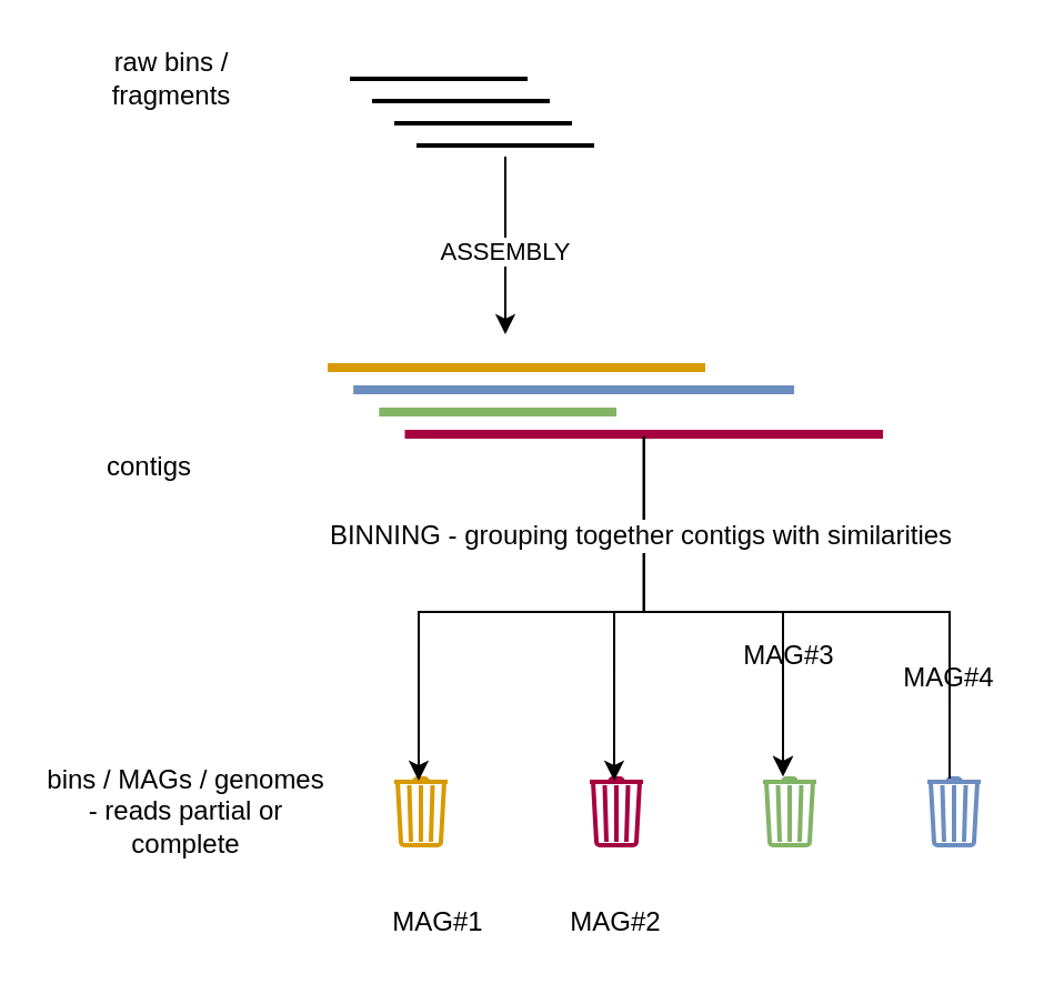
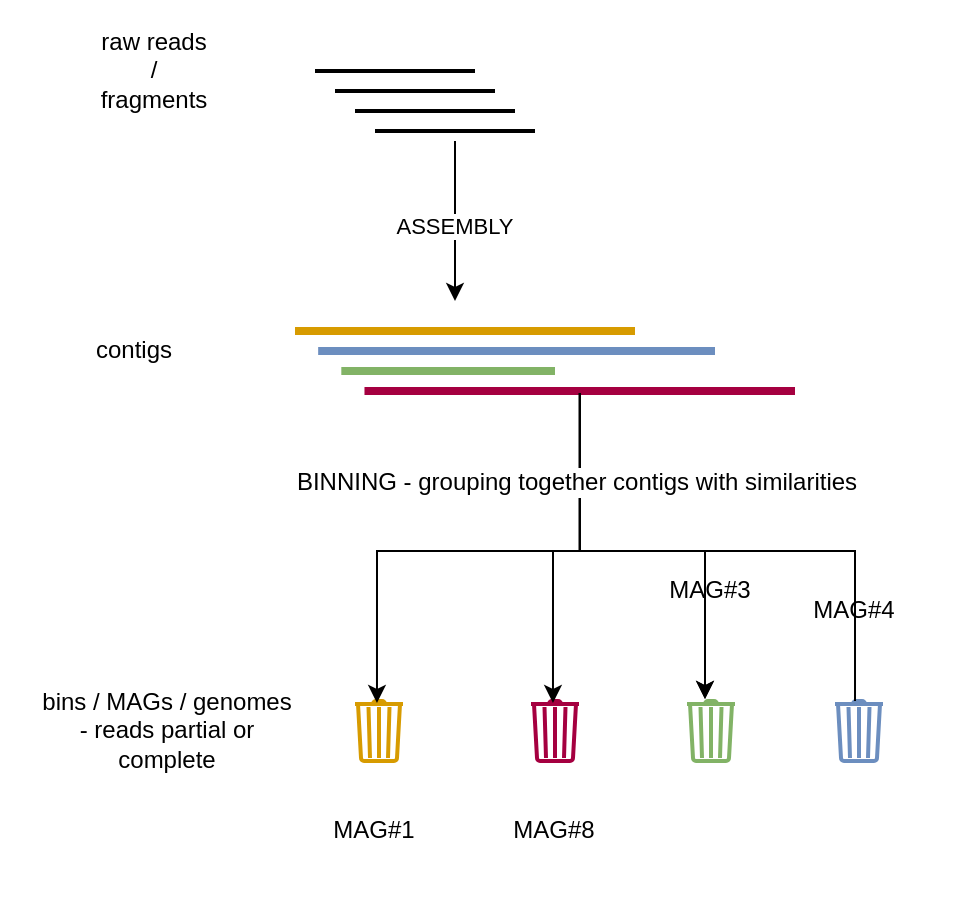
- <mxCell id="8" value="&lt;div&gt;raw bins / fragments&lt;/div&gt;" style="text;strokeColor=none;align=center;fillColor=none;html=1;verticalAlign=middle;whiteSpace=wrap;rounded=0;" vertex="1" parent="1"><mxGeometry x="47" y="20" width="60" height="30" as="geometry" /></mxCell>
+ <mxCell id="8" value="&lt;div&gt;raw reads / fragments&lt;/div&gt;" style="text;strokeColor=none;align=center;fillColor=none;html=1;verticalAlign=middle;whiteSpace=wrap;rounded=0;" vertex="1" parent="1"><mxGeometry x="47" y="20" width="60" height="30" as="geometry" /></mxCell>
- <mxCell id="9" value="&lt;div&gt;contigs&lt;/div&gt;" style="text;strokeColor=none;align=center;fillColor=none;html=1;verticalAlign=middle;whiteSpace=wrap;rounded=0;" vertex="1" parent="1"><mxGeometry x="37" y="195" width="60" height="30" as="geometry" /></mxCell>
+ <mxCell id="9" value="&lt;div&gt;contigs&lt;/div&gt;" style="text;strokeColor=none;align=center;fillColor=none;html=1;verticalAlign=middle;whiteSpace=wrap;rounded=0;" vertex="1" parent="1"><mxGeometry x="37" y="160" width="60" height="30" as="geometry" /></mxCell>
- <mxCell id="23" value="MAG#1" style="text;strokeColor=none;align=center;fillColor=none;html=1;verticalAlign=middle;whiteSpace=wrap;rounded=0;" vertex="1" parent="1"><mxGeometry x="167" y="400" width="60" height="30" as="geometry" /></mxCell>
+ <mxCell id="23" value="MAG#1" style="text;strokeColor=none;align=center;fillColor=none;html=1;verticalAlign=middle;whiteSpace=wrap;rounded=0;" vertex="1" parent="1"><mxGeometry x="157" y="400" width="60" height="30" as="geometry" /></mxCell>
- <mxCell id="24" value="MAG#2" style="text;strokeColor=none;align=center;fillColor=none;html=1;verticalAlign=middle;whiteSpace=wrap;rounded=0;" vertex="1" parent="1"><mxGeometry x="247" y="400" width="60" height="30" as="geometry" /></mxCell>
+ <mxCell id="24" value="MAG#8" style="text;strokeColor=none;align=center;fillColor=none;html=1;verticalAlign=middle;whiteSpace=wrap;rounded=0;" vertex="1" parent="1"><mxGeometry x="247" y="400" width="60" height="30" as="geometry" /></mxCell>
